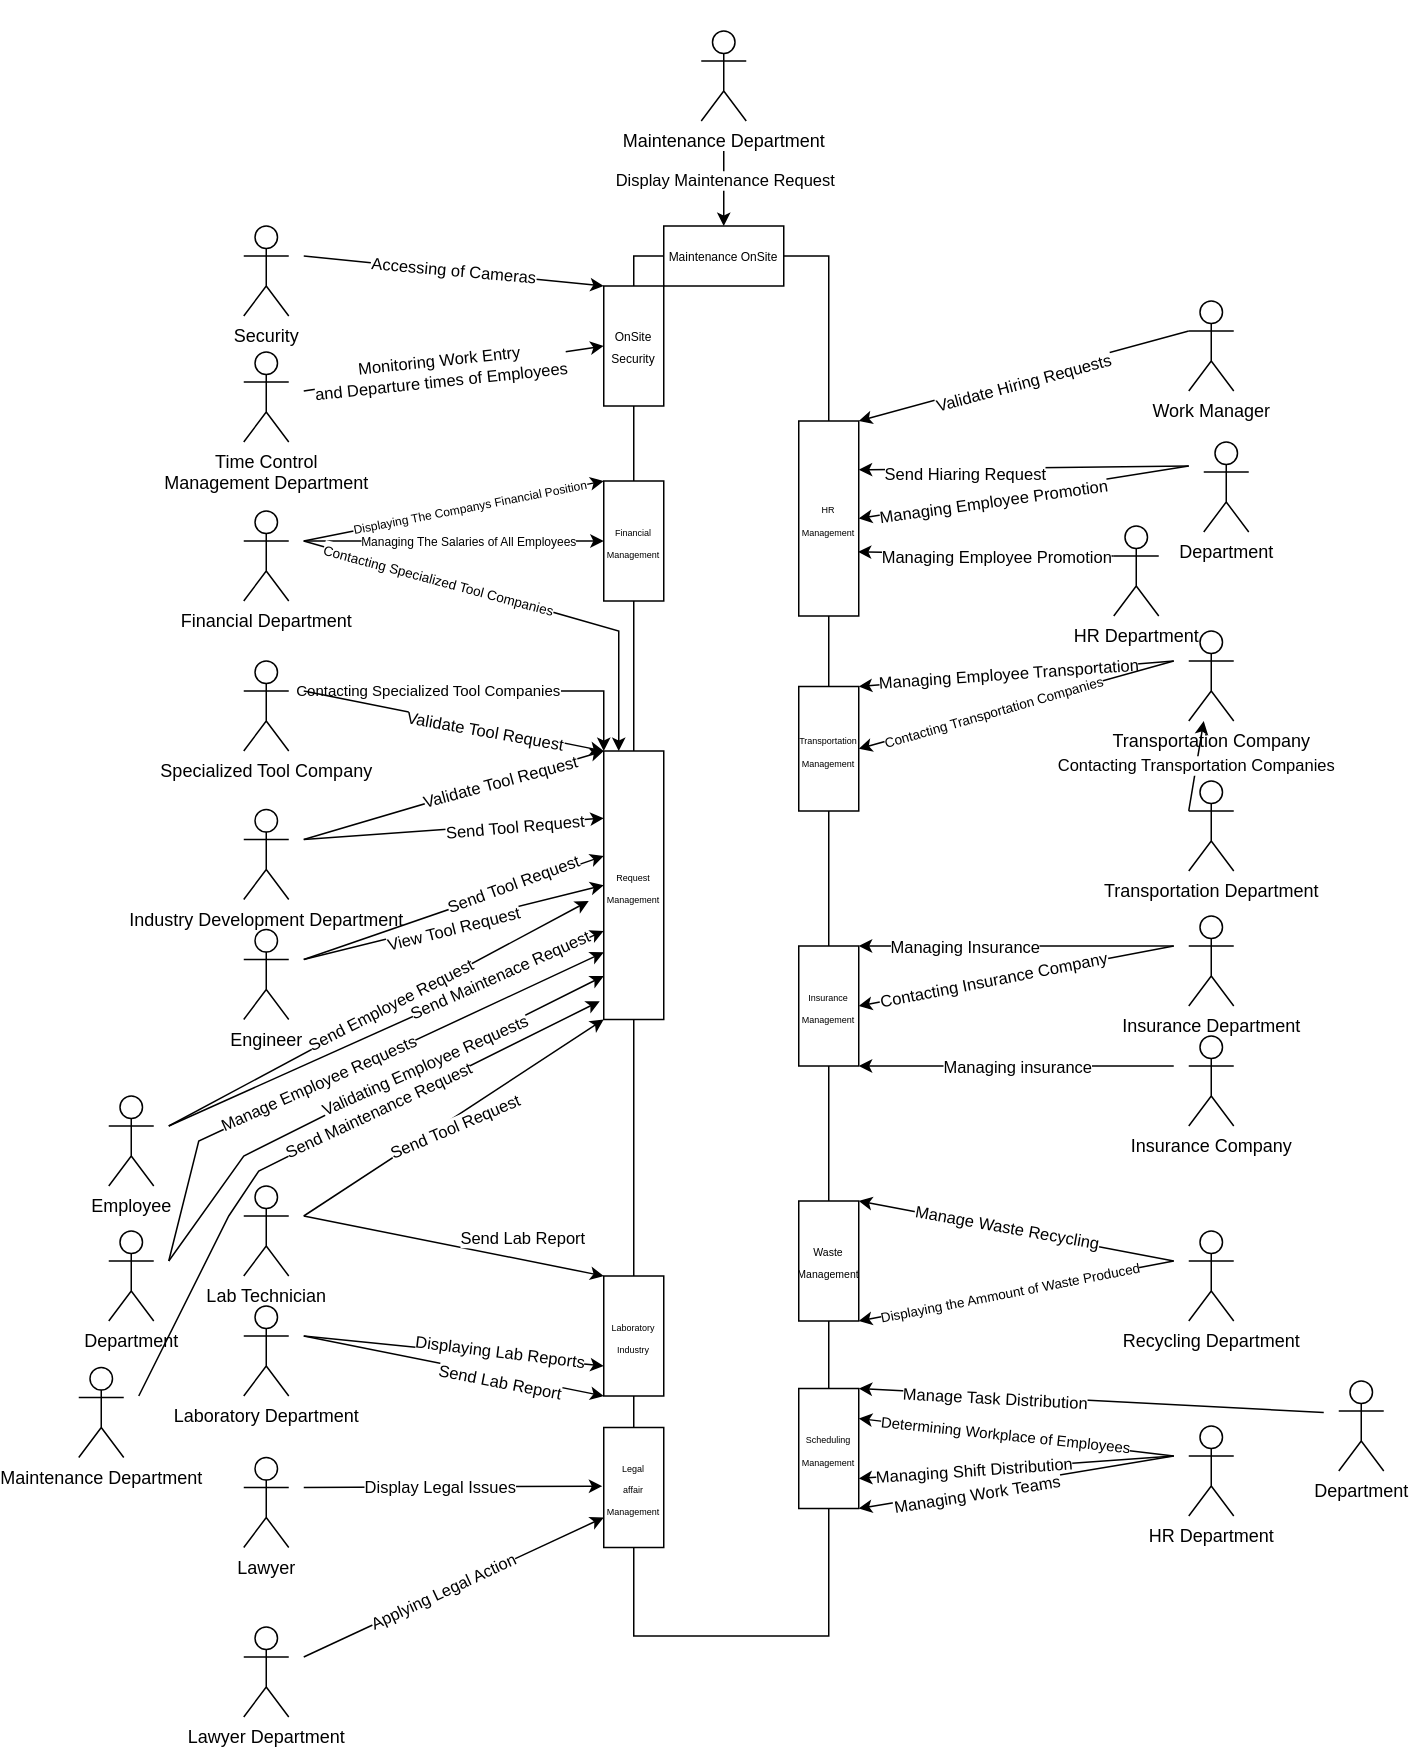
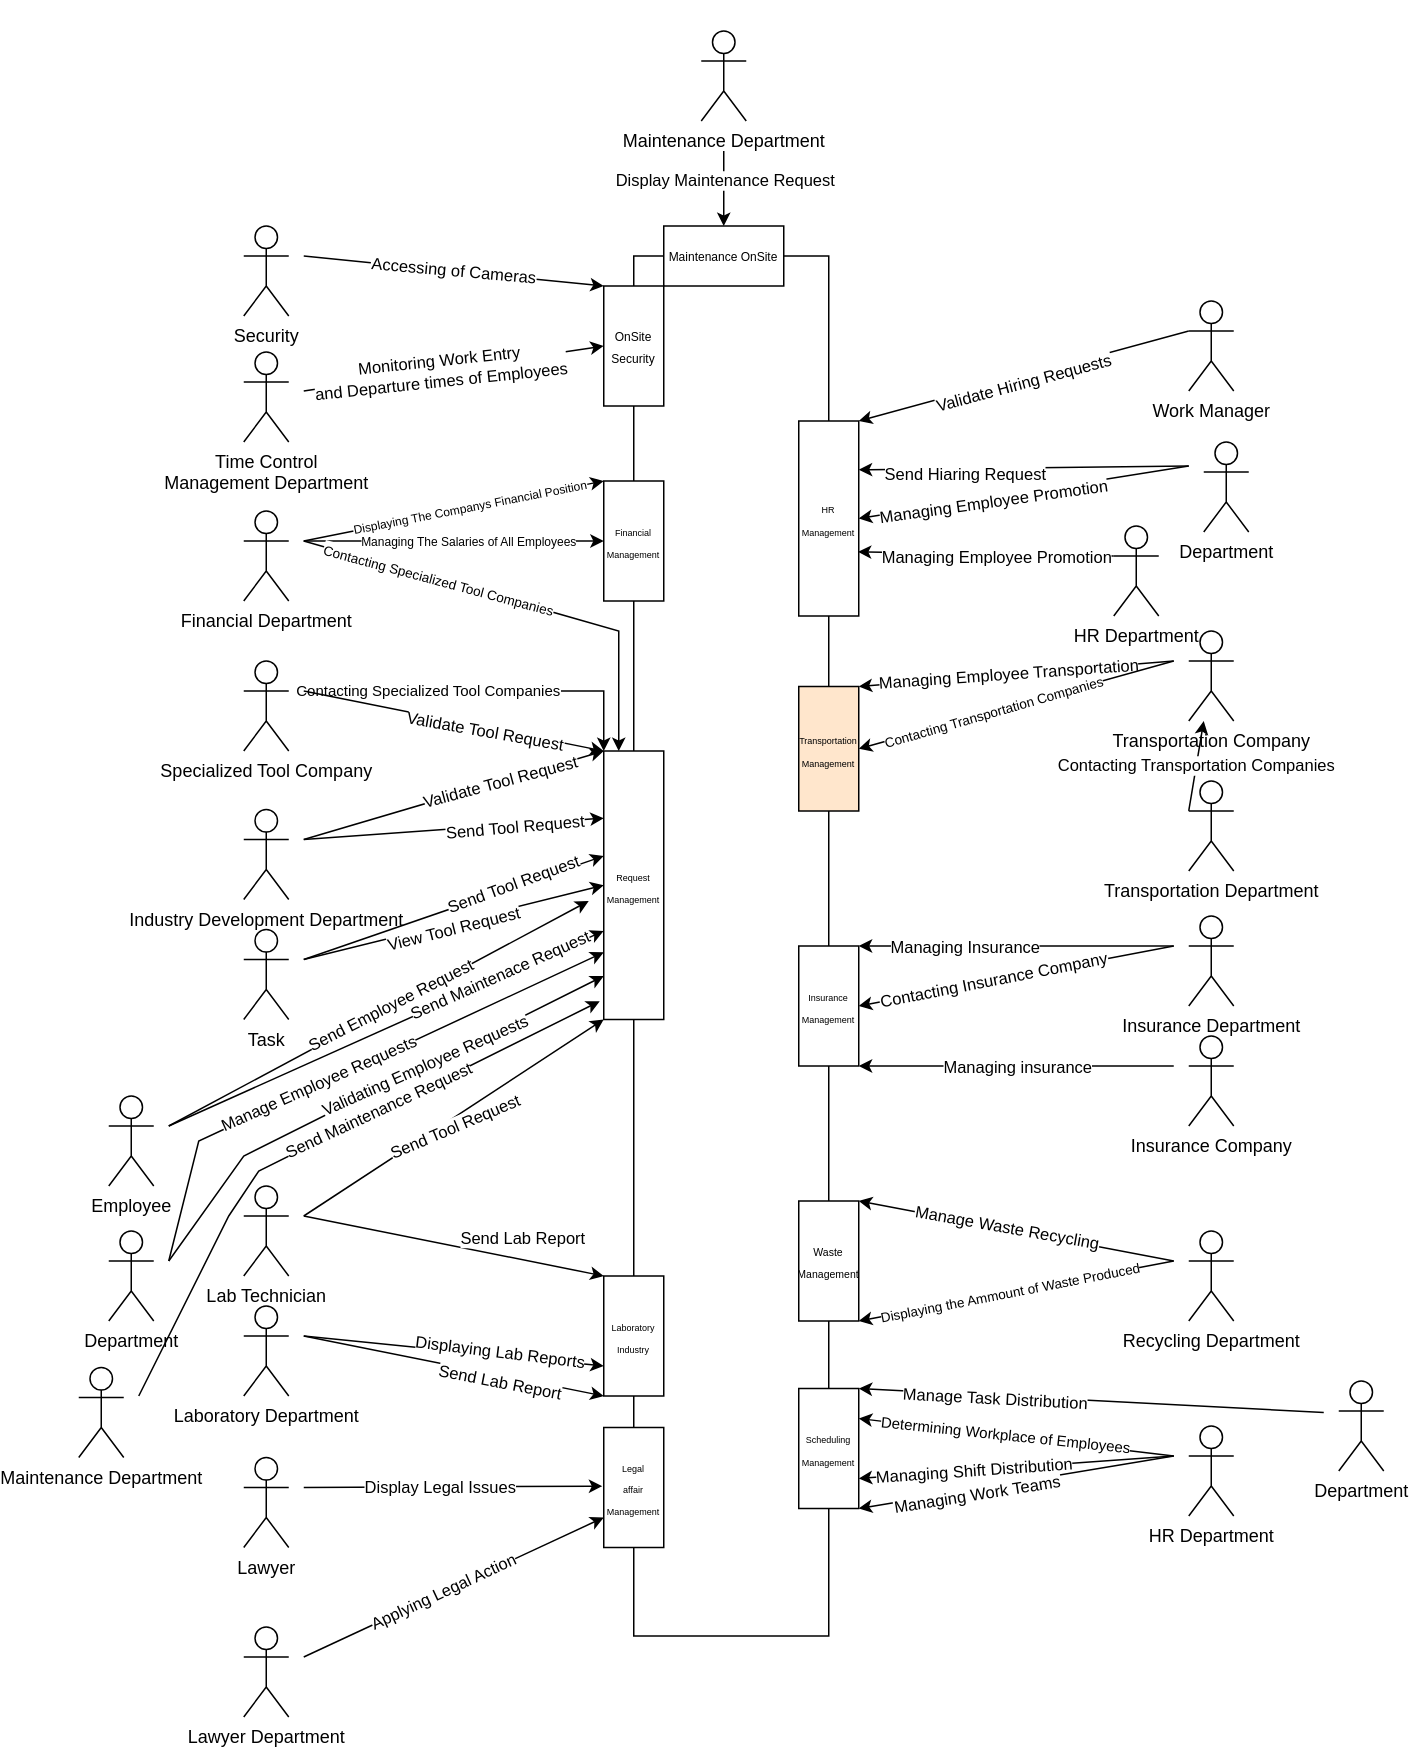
- <mxCell id="27" value="&lt;font style=&quot;font-size: 6px;&quot;&gt;Transportation&lt;br&gt;Management&lt;br&gt;&lt;/font&gt;" style="rounded=0;whiteSpace=wrap;html=1;" parent="1" vertex="1"><mxGeometry x="500" y="457" width="40" height="83" as="geometry" /></mxCell>
+ <mxCell id="27" value="&lt;font style=&quot;font-size: 6px;&quot;&gt;Transportation&lt;br&gt;Management&lt;br&gt;&lt;/font&gt;" style="rounded=0;whiteSpace=wrap;html=1;fillColor=#ffe6cc;" parent="1" vertex="1"><mxGeometry x="500" y="457" width="40" height="83" as="geometry" /></mxCell>
- <mxCell id="3" value="Engineer" style="shape=umlActor;verticalLabelPosition=bottom;verticalAlign=top;html=1;outlineConnect=0;" parent="1" vertex="1"><mxGeometry x="130" y="619" width="30" height="60" as="geometry" /></mxCell>
+ <mxCell id="3" value="Task" style="shape=umlActor;verticalLabelPosition=bottom;verticalAlign=top;html=1;outlineConnect=0;" parent="1" vertex="1"><mxGeometry x="130" y="619" width="30" height="60" as="geometry" /></mxCell>
